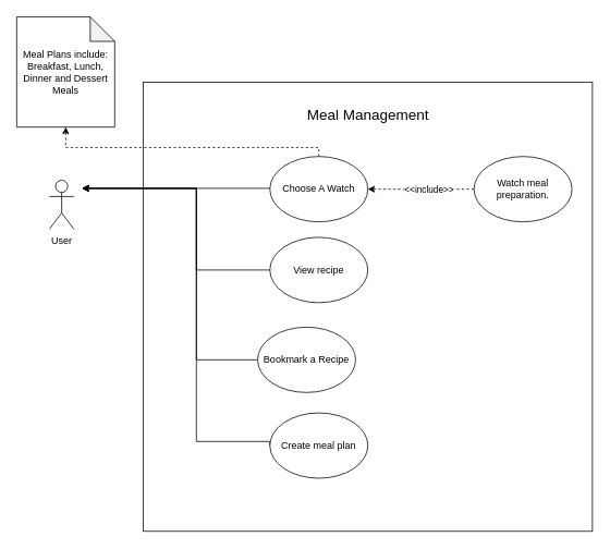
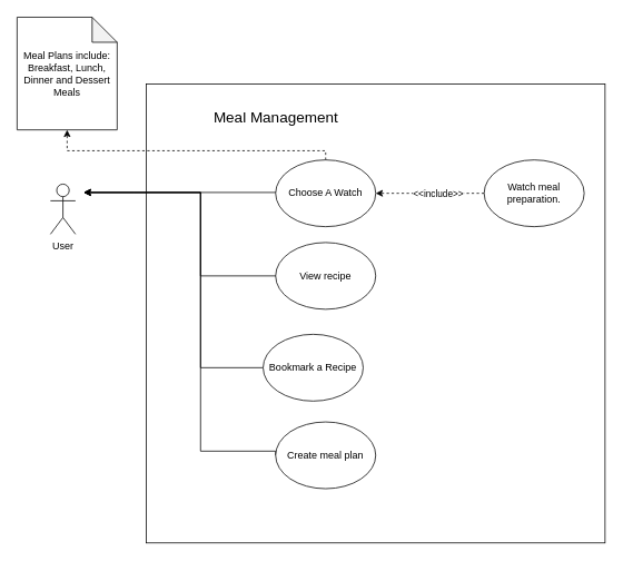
- <mxCell id="7" value="&lt;font style=&quot;font-size: 18px&quot;&gt;Meal Management&lt;/font&gt;" style="text;html=1;strokeColor=none;fillColor=none;align=center;verticalAlign=middle;whiteSpace=wrap;rounded=0;" vertex="1" parent="1"><mxGeometry x="359.75" y="125" width="180.5" height="30" as="geometry" /></mxCell>
+ <mxCell id="7" value="&lt;font style=&quot;font-size: 18px&quot;&gt;Meal Management&lt;/font&gt;" style="text;html=1;strokeColor=none;fillColor=none;align=center;verticalAlign=middle;whiteSpace=wrap;rounded=0;" vertex="1" parent="1"><mxGeometry x="239.75" y="125" width="180.5" height="30" as="geometry" /></mxCell>
